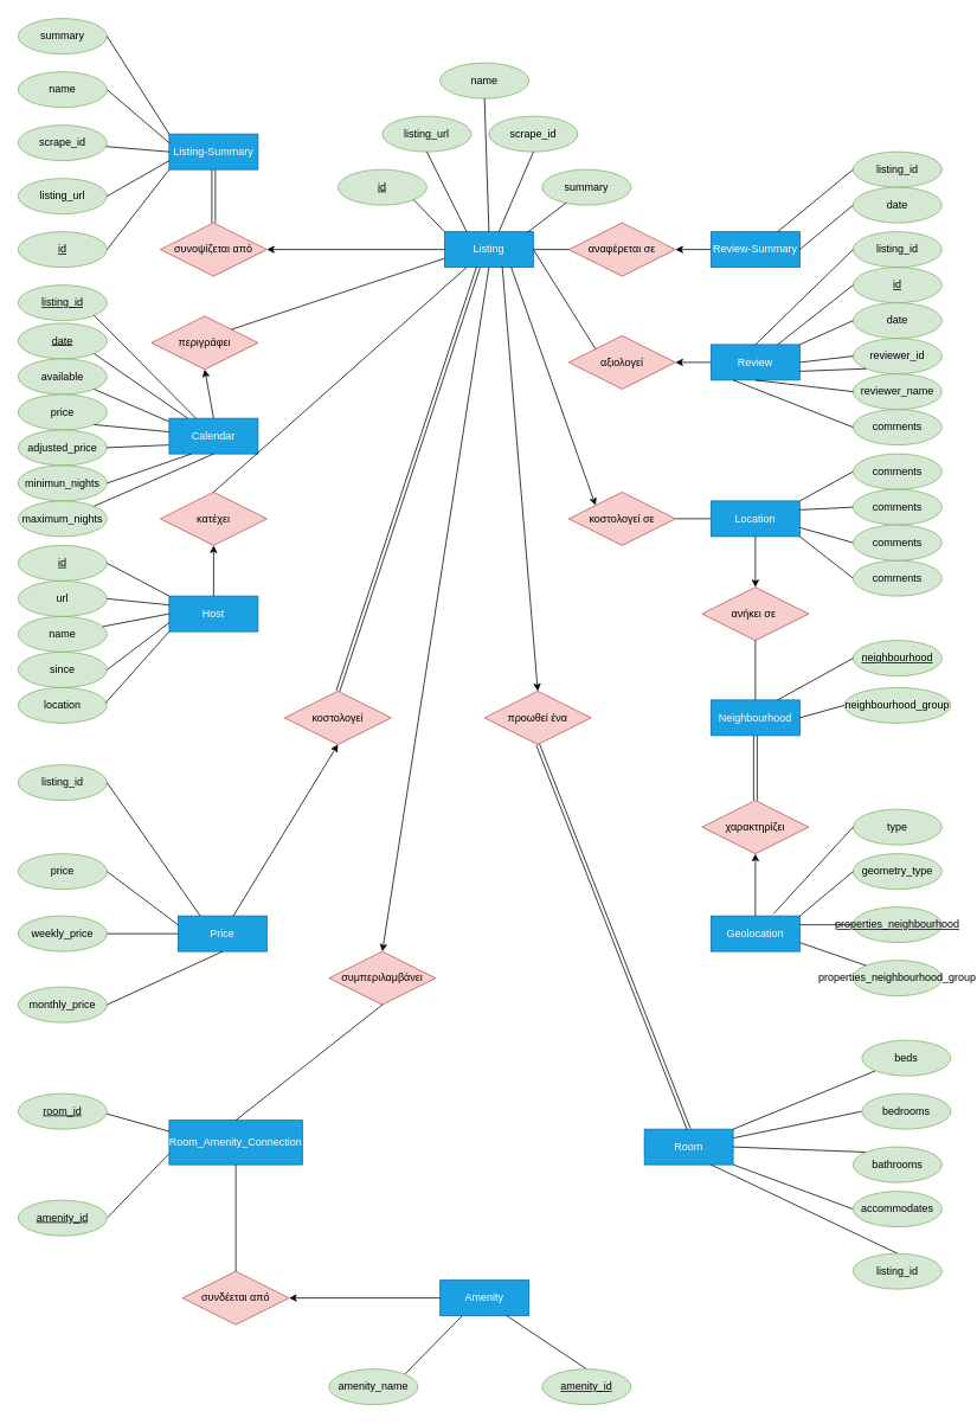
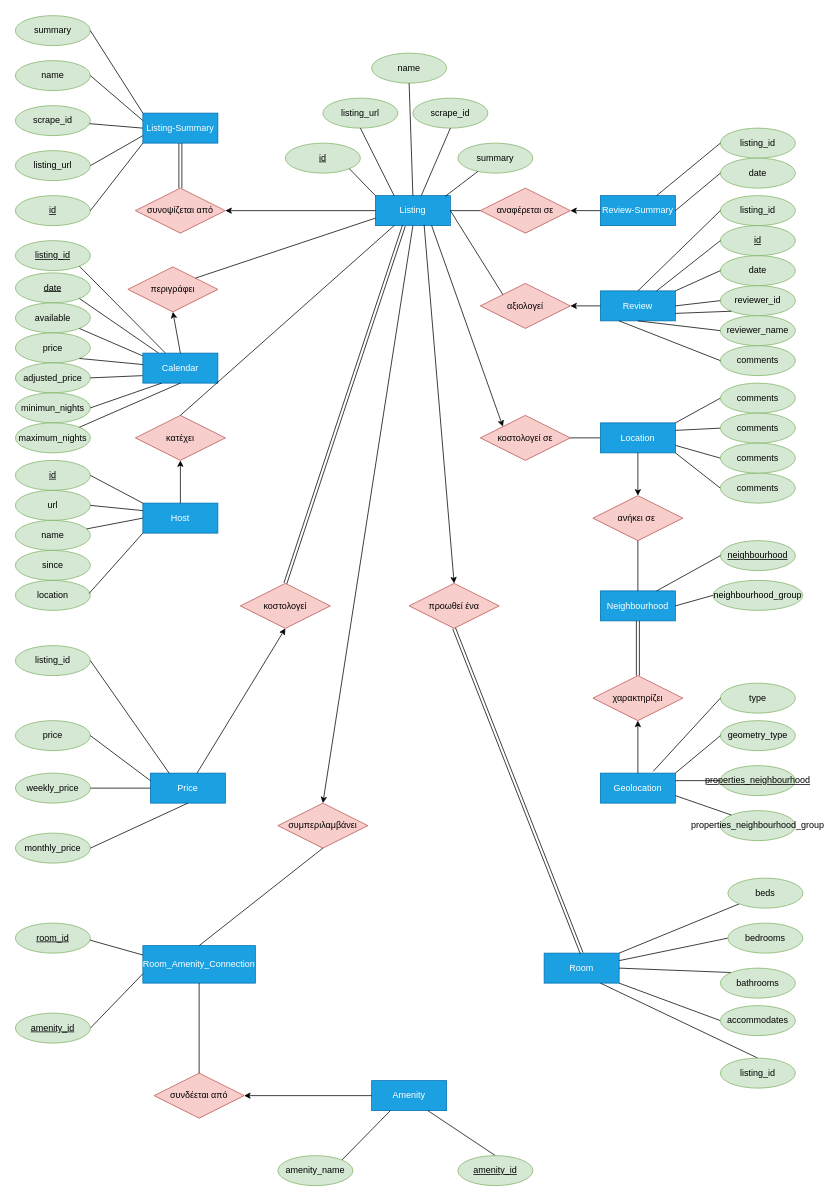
- <mxCell id="103" value="" style="endArrow=none;html=1;exitX=1;exitY=0.5;exitDx=0;exitDy=0;entryX=0;entryY=0.75;entryDx=0;entryDy=0;" parent="1" source="99" target="88" edge="1"><mxGeometry width="50" height="50" relative="1" as="geometry"><mxPoint x="130" y="750" as="sourcePoint" /><mxPoint x="180" y="700" as="targetPoint" /></mxGeometry></mxCell>
